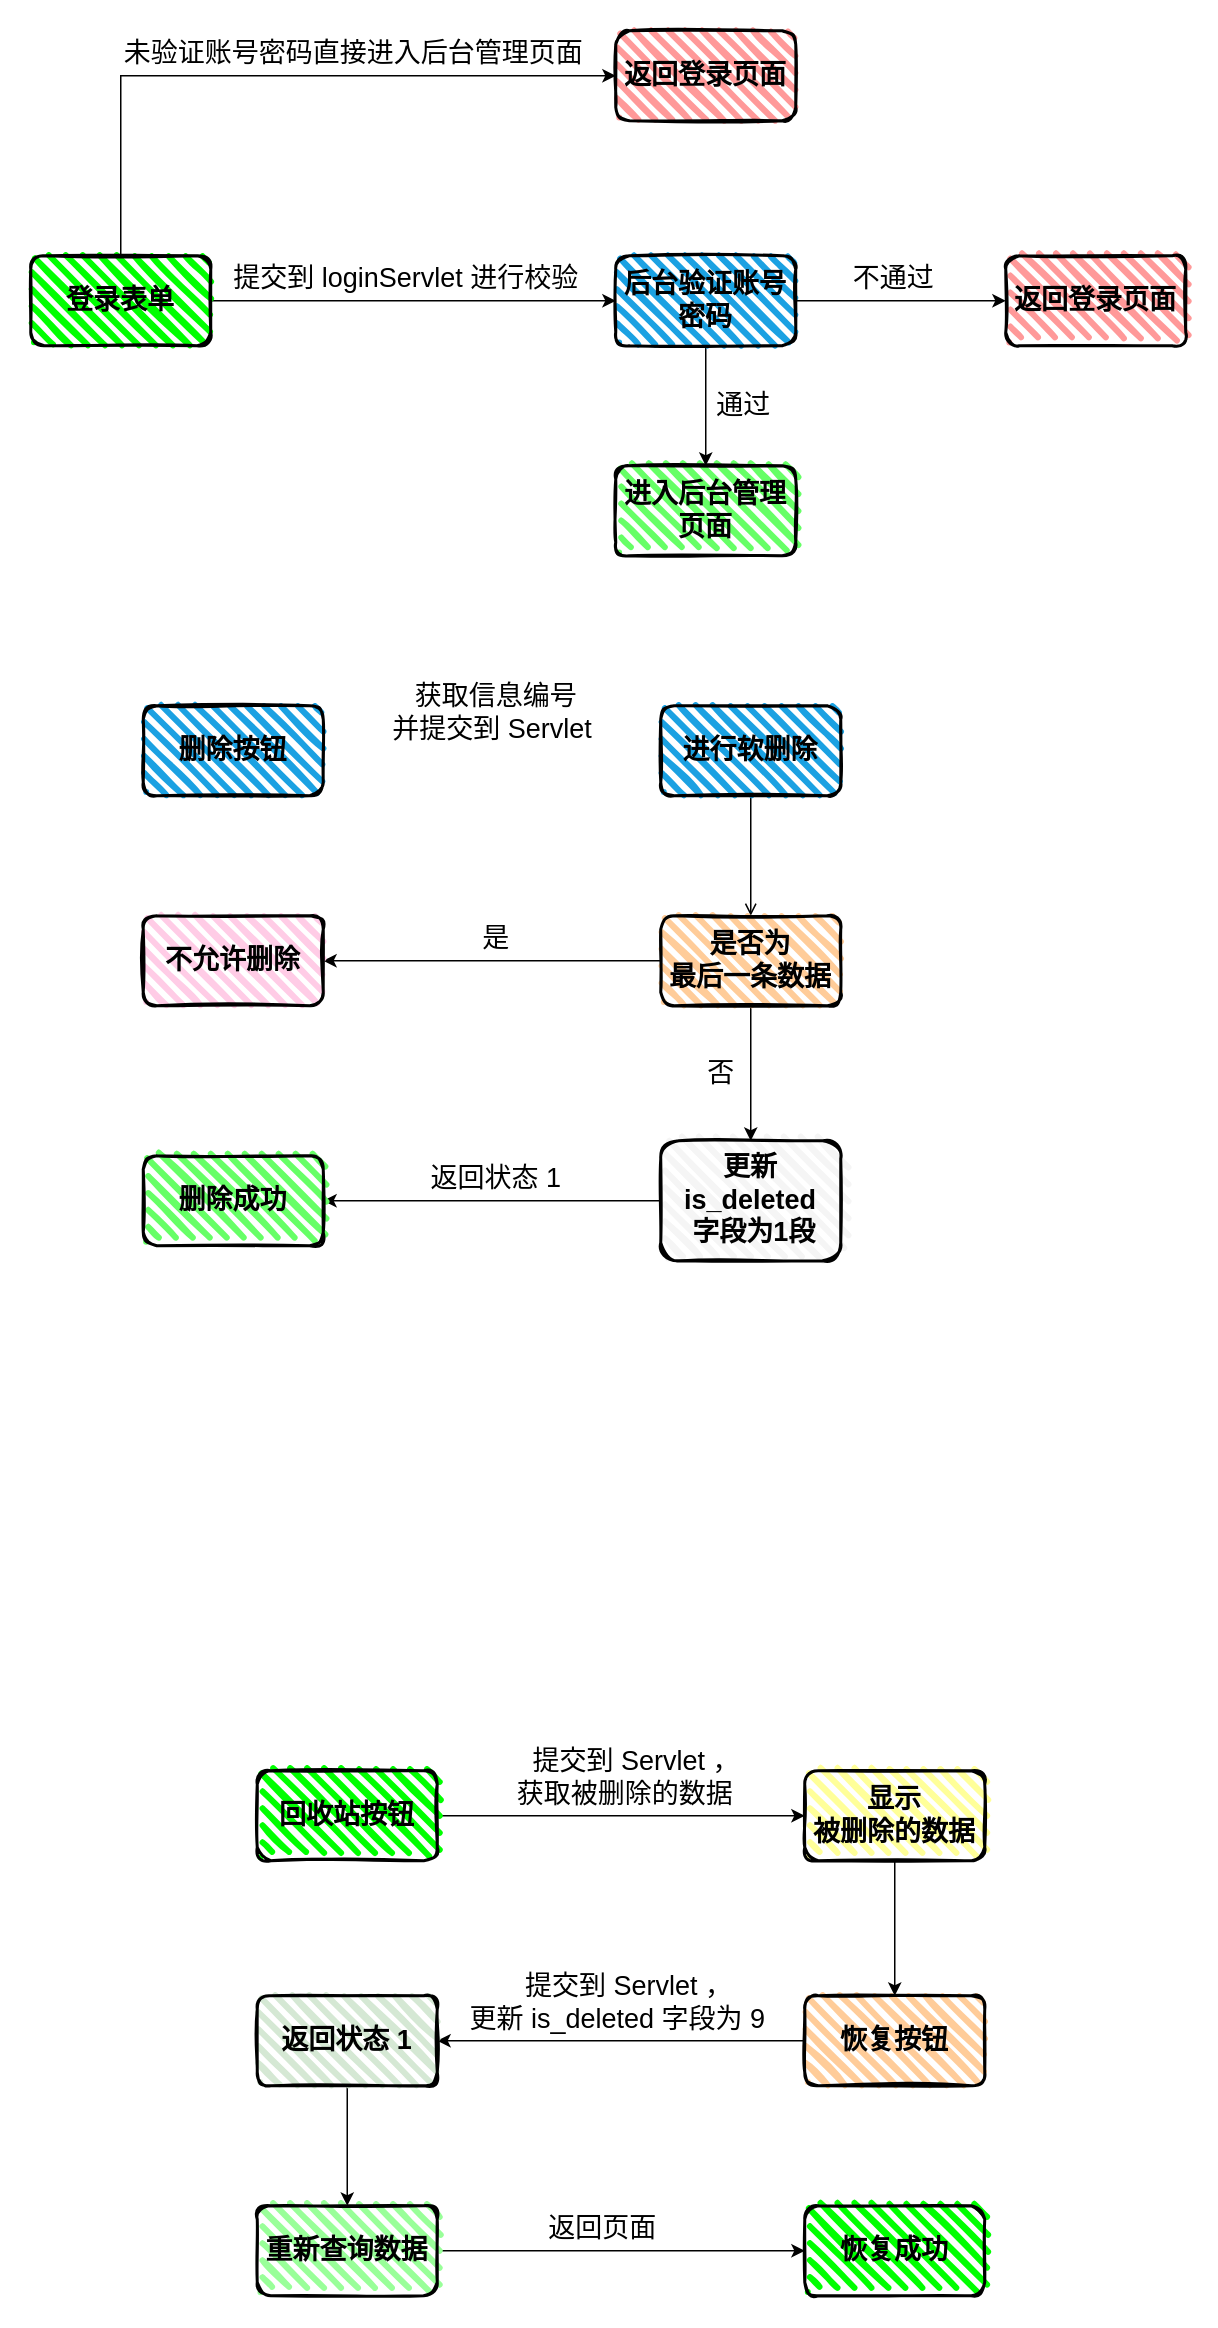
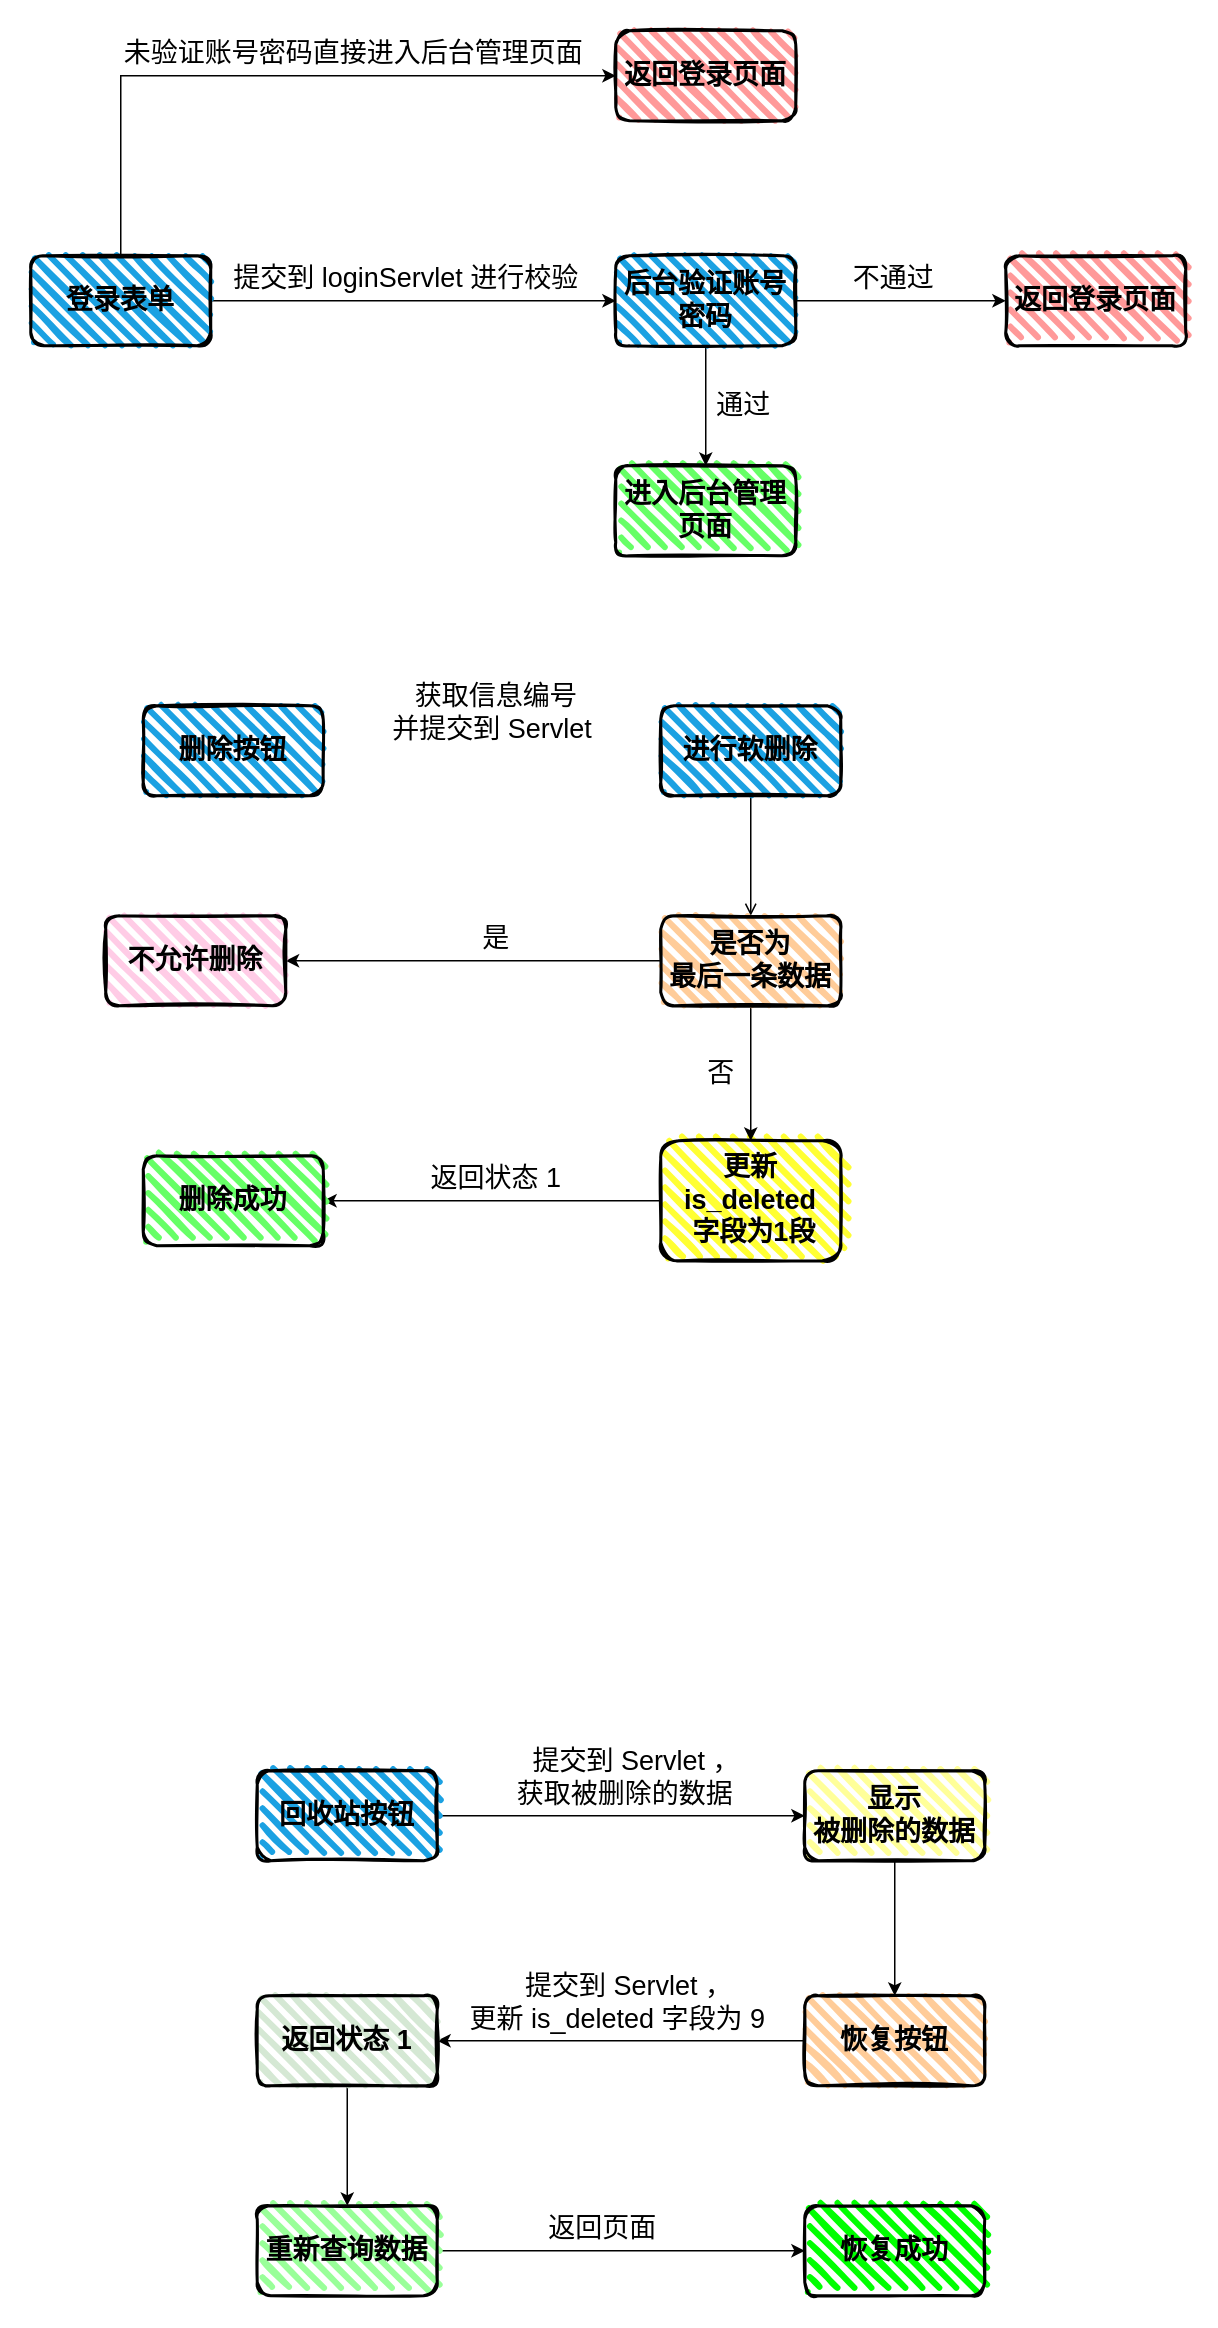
- <mxCell id="4" value="&lt;font style=&quot;font-size: 18px&quot;&gt;&lt;b&gt;登录表单&lt;/b&gt;&lt;/font&gt;" style="rounded=1;whiteSpace=wrap;html=1;strokeWidth=2;fillWeight=4;hachureGap=8;hachureAngle=45;fillColor=#00ff00;sketch=1;" parent="1" vertex="1"><mxGeometry x="20" y="170" width="120" height="60" as="geometry" /></mxCell>
+ <mxCell id="4" value="&lt;font style=&quot;font-size: 18px&quot;&gt;&lt;b&gt;登录表单&lt;/b&gt;&lt;/font&gt;" style="rounded=1;whiteSpace=wrap;html=1;strokeWidth=2;fillWeight=4;hachureGap=8;hachureAngle=45;fillColor=#1ba1e2;sketch=1;" parent="1" vertex="1"><mxGeometry x="20" y="170" width="120" height="60" as="geometry" /></mxCell>
- <mxCell id="25" value="&lt;b&gt;不允许删除&lt;/b&gt;" style="rounded=1;whiteSpace=wrap;html=1;strokeWidth=2;fillWeight=4;hachureGap=8;hachureAngle=45;fillColor=#FFCCE6;sketch=1;fontSize=18;" parent="1" vertex="1"><mxGeometry x="95" y="610" width="120" height="60" as="geometry" /></mxCell>
+ <mxCell id="25" value="&lt;b&gt;不允许删除&lt;/b&gt;" style="rounded=1;whiteSpace=wrap;html=1;strokeWidth=2;fillWeight=4;hachureGap=8;hachureAngle=45;fillColor=#FFCCE6;sketch=1;fontSize=18;" parent="1" vertex="1"><mxGeometry x="70" y="610" width="120" height="60" as="geometry" /></mxCell>
- <mxCell id="20" value="&lt;b&gt;&lt;span&gt;更新 is_deleted&lt;br&gt;&amp;nbsp;字段为1&lt;/span&gt;段&lt;/b&gt;" style="rounded=1;whiteSpace=wrap;html=1;strokeWidth=2;fillWeight=4;hachureGap=8;hachureAngle=45;fillColor=#f5f5f5;sketch=1;fontSize=18;" parent="1" vertex="1"><mxGeometry x="440" y="760" width="120" height="80" as="geometry" /></mxCell>
+ <mxCell id="20" value="&lt;b&gt;&lt;span&gt;更新 is_deleted&lt;br&gt;&amp;nbsp;字段为1&lt;/span&gt;段&lt;/b&gt;" style="rounded=1;whiteSpace=wrap;html=1;strokeWidth=2;fillWeight=4;hachureGap=8;hachureAngle=45;fillColor=#FFFF33;sketch=1;fontSize=18;" parent="1" vertex="1"><mxGeometry x="440" y="760" width="120" height="80" as="geometry" /></mxCell>
- <mxCell id="30" value="&lt;b&gt;回收站按钮&lt;/b&gt;" style="rounded=1;whiteSpace=wrap;html=1;strokeWidth=2;fillWeight=4;hachureGap=8;hachureAngle=45;fillColor=#00ff00;sketch=1;fontSize=18;" parent="1" vertex="1"><mxGeometry x="171" y="1180" width="120" height="60" as="geometry" /></mxCell>
+ <mxCell id="30" value="&lt;b&gt;回收站按钮&lt;/b&gt;" style="rounded=1;whiteSpace=wrap;html=1;strokeWidth=2;fillWeight=4;hachureGap=8;hachureAngle=45;fillColor=#1ba1e2;sketch=1;fontSize=18;" parent="1" vertex="1"><mxGeometry x="171" y="1180" width="120" height="60" as="geometry" /></mxCell>
